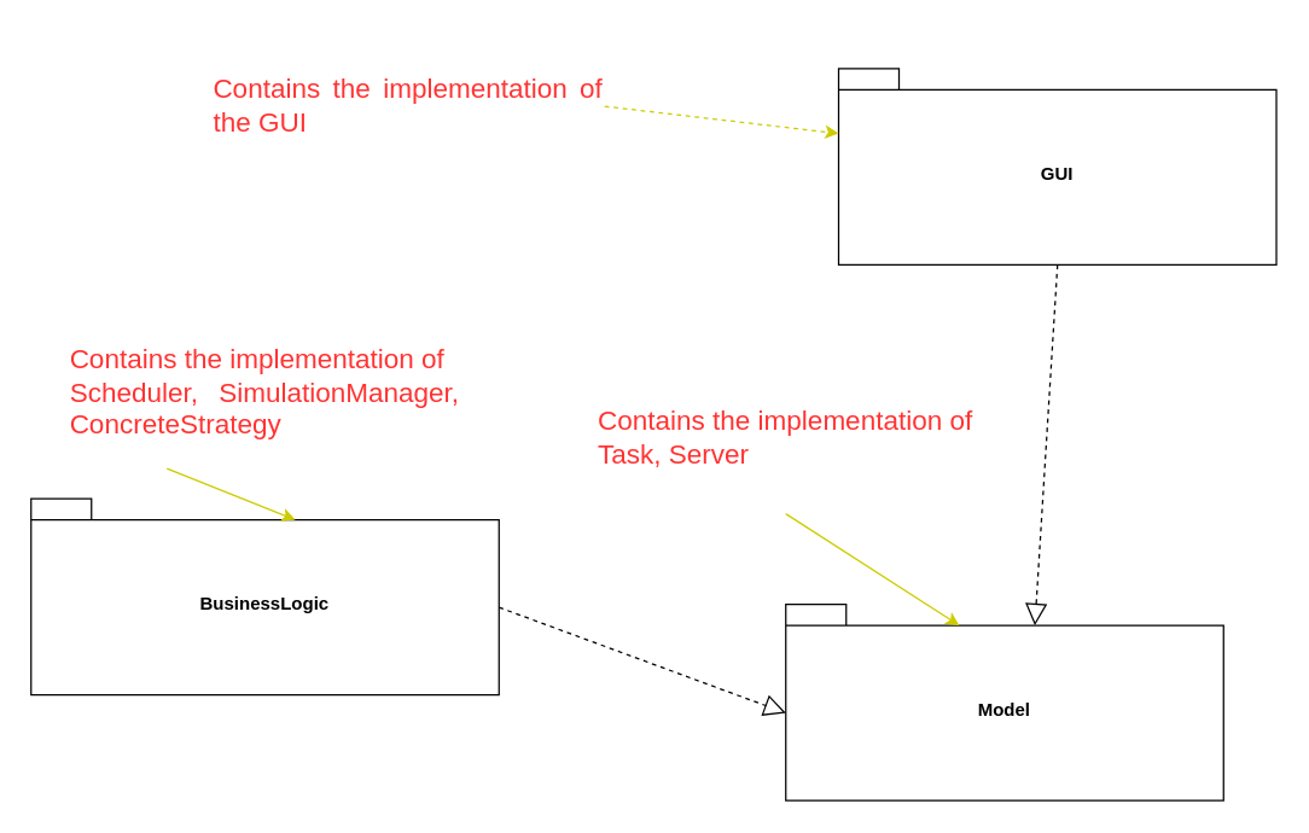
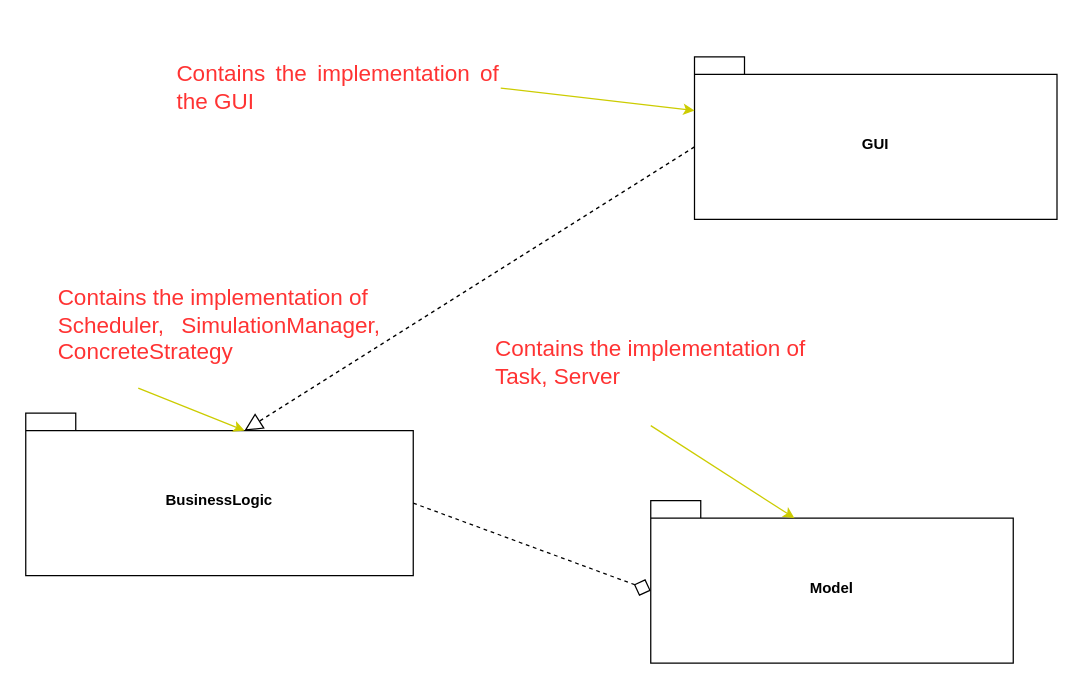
- <mxCell id="9" value="" style="endArrow=classic;html=1;rounded=0;entryX=0;entryY=0;entryDx=0;entryDy=43;entryPerimeter=0;strokeColor=#CCCC00;exitX=1;exitY=0.5;exitDx=0;exitDy=0;dashed=1;" edge="1" parent="1" source="8" target="3"><mxGeometry width="50" height="50" relative="1" as="geometry"><mxPoint x="410" y="70" as="sourcePoint" /><mxPoint x="460" y="40" as="targetPoint" /></mxGeometry></mxCell>
+ <mxCell id="9" value="" style="endArrow=classic;html=1;rounded=0;entryX=0;entryY=0;entryDx=0;entryDy=43;entryPerimeter=0;strokeColor=#CCCC00;exitX=1;exitY=0.5;exitDx=0;exitDy=0;" edge="1" parent="1" source="8" target="3"><mxGeometry width="50" height="50" relative="1" as="geometry"><mxPoint x="410" y="70" as="sourcePoint" /><mxPoint x="460" y="40" as="targetPoint" /></mxGeometry></mxCell>
+ <mxCell id="7" value="" style="endArrow=block;dashed=1;endFill=0;endSize=12;html=1;rounded=0;entryX=0;entryY=0;entryDx=175;entryDy=14;entryPerimeter=0;exitX=0;exitY=0;exitDx=0;exitDy=72;exitPerimeter=0;" edge="1" parent="1" source="3" target="2"><mxGeometry width="160" relative="1" as="geometry"><mxPoint x="695" as="sourcePoint" y="190" /><mxPoint x="695" y="424" as="targetPoint" /></mxGeometry></mxCell>
- <mxCell id="6" value="" style="endArrow=block;dashed=1;endFill=0;endSize=12;html=1;rounded=0;entryX=0;entryY=0;entryDx=165;entryDy=14;entryPerimeter=0;exitX=0.5;exitY=1;exitDx=0;exitDy=0;exitPerimeter=0;" edge="1" parent="1" source="3" target="4"><mxGeometry width="160" relative="1" as="geometry"><mxPoint x="340" y="482" as="sourcePoint" /><mxPoint x="580" y="482" as="targetPoint" /></mxGeometry></mxCell>
- <mxCell id="5" value="" style="endArrow=block;dashed=1;endFill=0;endSize=12;html=1;rounded=0;entryX=0;entryY=0;entryDx=0;entryDy=72;entryPerimeter=0;exitX=0;exitY=0;exitDx=310;exitDy=72;exitPerimeter=0;" edge="1" parent="1" source="2" target="4"><mxGeometry width="160" relative="1" as="geometry"><mxPoint x="360" y="472" as="sourcePoint" /><mxPoint x="540" y="470" as="targetPoint" /></mxGeometry></mxCell>
+ <mxCell id="5" value="" style="endArrow=diamond;dashed=1;endFill=0;endSize=12;html=1;rounded=0;entryX=0;entryY=0;entryDx=0;entryDy=72;entryPerimeter=0;exitX=0;exitY=0;exitDx=310;exitDy=72;exitPerimeter=0;" edge="1" parent="1" source="2" target="4"><mxGeometry width="160" relative="1" as="geometry"><mxPoint x="360" y="472" as="sourcePoint" /><mxPoint x="540" y="470" as="targetPoint" /></mxGeometry></mxCell>
